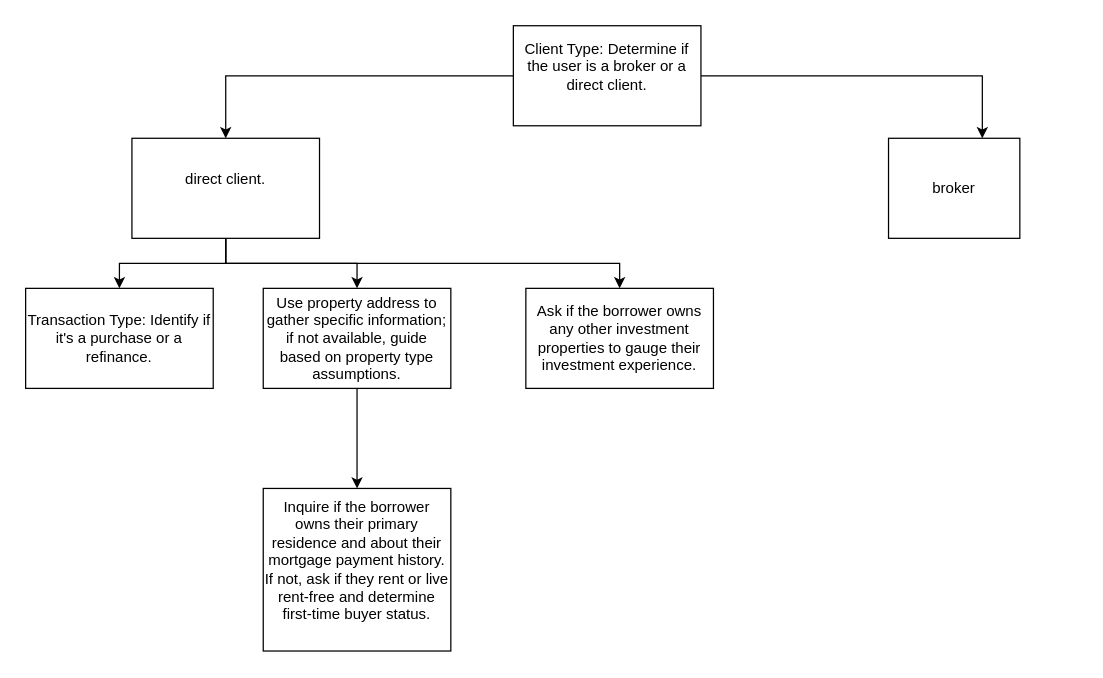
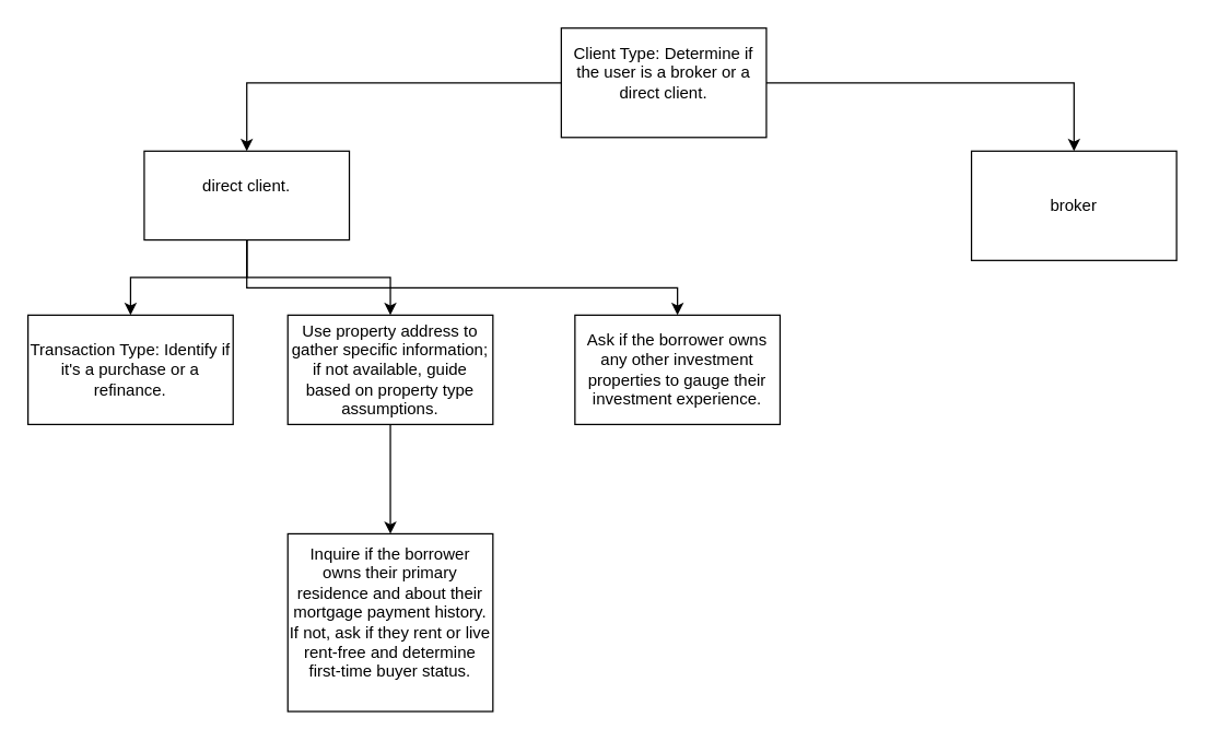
- <mxCell id="12" value="&lt;div&gt;direct client.&lt;/div&gt;&lt;div&gt;&lt;br&gt;&lt;/div&gt;" style="rounded=0;whiteSpace=wrap;html=1;" vertex="1" parent="1"><mxGeometry x="105" y="110" width="150" height="80" as="geometry" /></mxCell>
+ <mxCell id="12" value="&lt;div&gt;direct client.&lt;/div&gt;&lt;div&gt;&lt;br&gt;&lt;/div&gt;" style="rounded=0;whiteSpace=wrap;html=1;" vertex="1" parent="1"><mxGeometry x="105" y="110" width="150" height="65" as="geometry" /></mxCell>
- <mxCell id="6" value="&lt;div&gt;broker&lt;/div&gt;" style="rounded=0;whiteSpace=wrap;html=1;" vertex="1" parent="1"><mxGeometry x="710" y="110" width="105" height="80" as="geometry" /></mxCell>
+ <mxCell id="6" value="&lt;div&gt;broker&lt;/div&gt;" style="rounded=0;whiteSpace=wrap;html=1;" vertex="1" parent="1"><mxGeometry x="710" y="110" width="150" height="80" as="geometry" /></mxCell>
